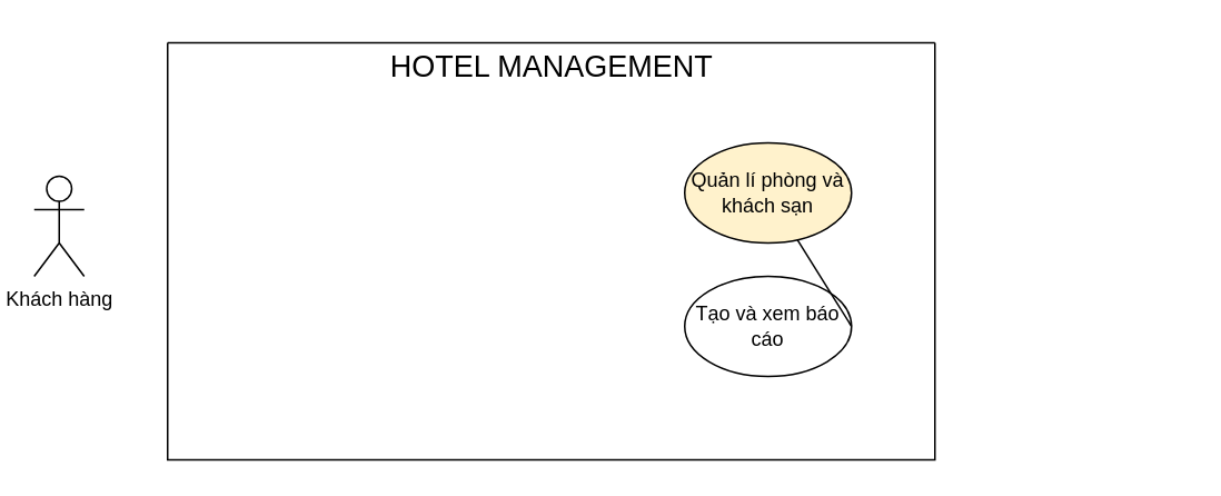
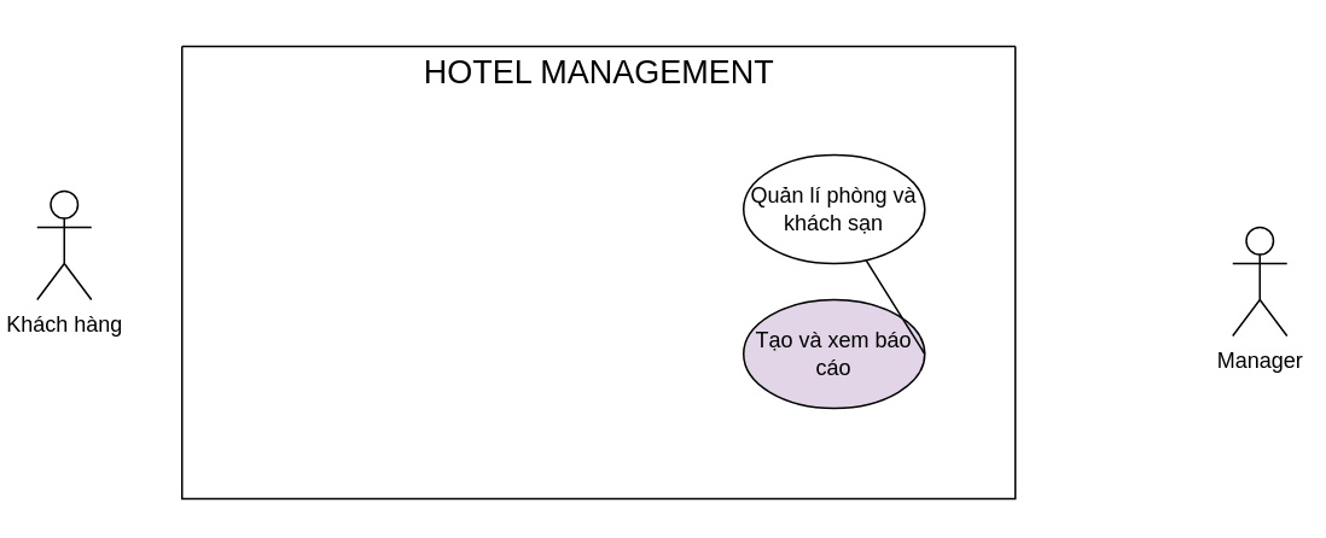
- <mxCell id="4" value="Quản lí phòng và khách sạn" style="ellipse;whiteSpace=wrap;html=1;fillColor=#fff2cc;" parent="2" vertex="1"><mxGeometry x="310" y="60" width="100" height="60" as="geometry" /></mxCell>
+ <mxCell id="4" value="Quản lí phòng và khách sạn" style="ellipse;whiteSpace=wrap;html=1;" parent="2" vertex="1"><mxGeometry x="310" y="60" width="100" height="60" as="geometry" /></mxCell>
+ <mxCell id="6" value="Manager" style="shape=umlActor;verticalLabelPosition=bottom;verticalAlign=top;html=1;outlineConnect=0;" parent="1" vertex="1"><mxGeometry x="680" y="125" width="30" height="60" as="geometry" /></mxCell>
- <mxCell id="5" value="Tạo và xem báo cáo" style="ellipse;whiteSpace=wrap;html=1;" parent="2" vertex="1"><mxGeometry x="310" y="140" width="100" height="60" as="geometry" /></mxCell>
+ <mxCell id="5" value="Tạo và xem báo cáo" style="ellipse;whiteSpace=wrap;html=1;fillColor=#e1d5e7;" parent="2" vertex="1"><mxGeometry x="310" y="140" width="100" height="60" as="geometry" /></mxCell>
